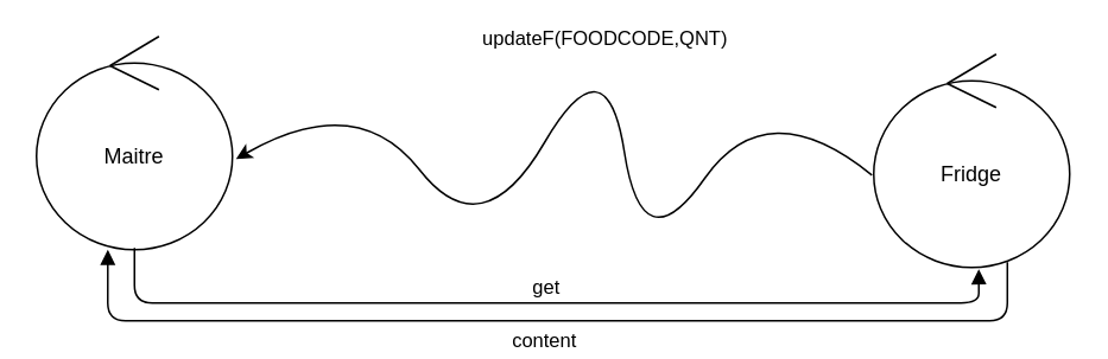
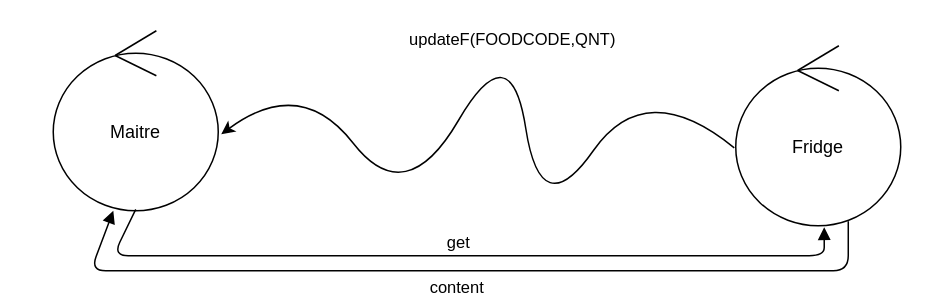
- <mxCell id="2" value="Maitre" style="ellipse;shape=umlControl;whiteSpace=wrap;html=1;" parent="1" vertex="1"><mxGeometry x="20" y="20" width="110" height="120" as="geometry" /></mxCell>
+ <mxCell id="2" value="Maitre" style="ellipse;shape=umlControl;whiteSpace=wrap;html=1;" parent="1" vertex="1"><mxGeometry x="35" y="20" width="110" height="120" as="geometry" /></mxCell>
